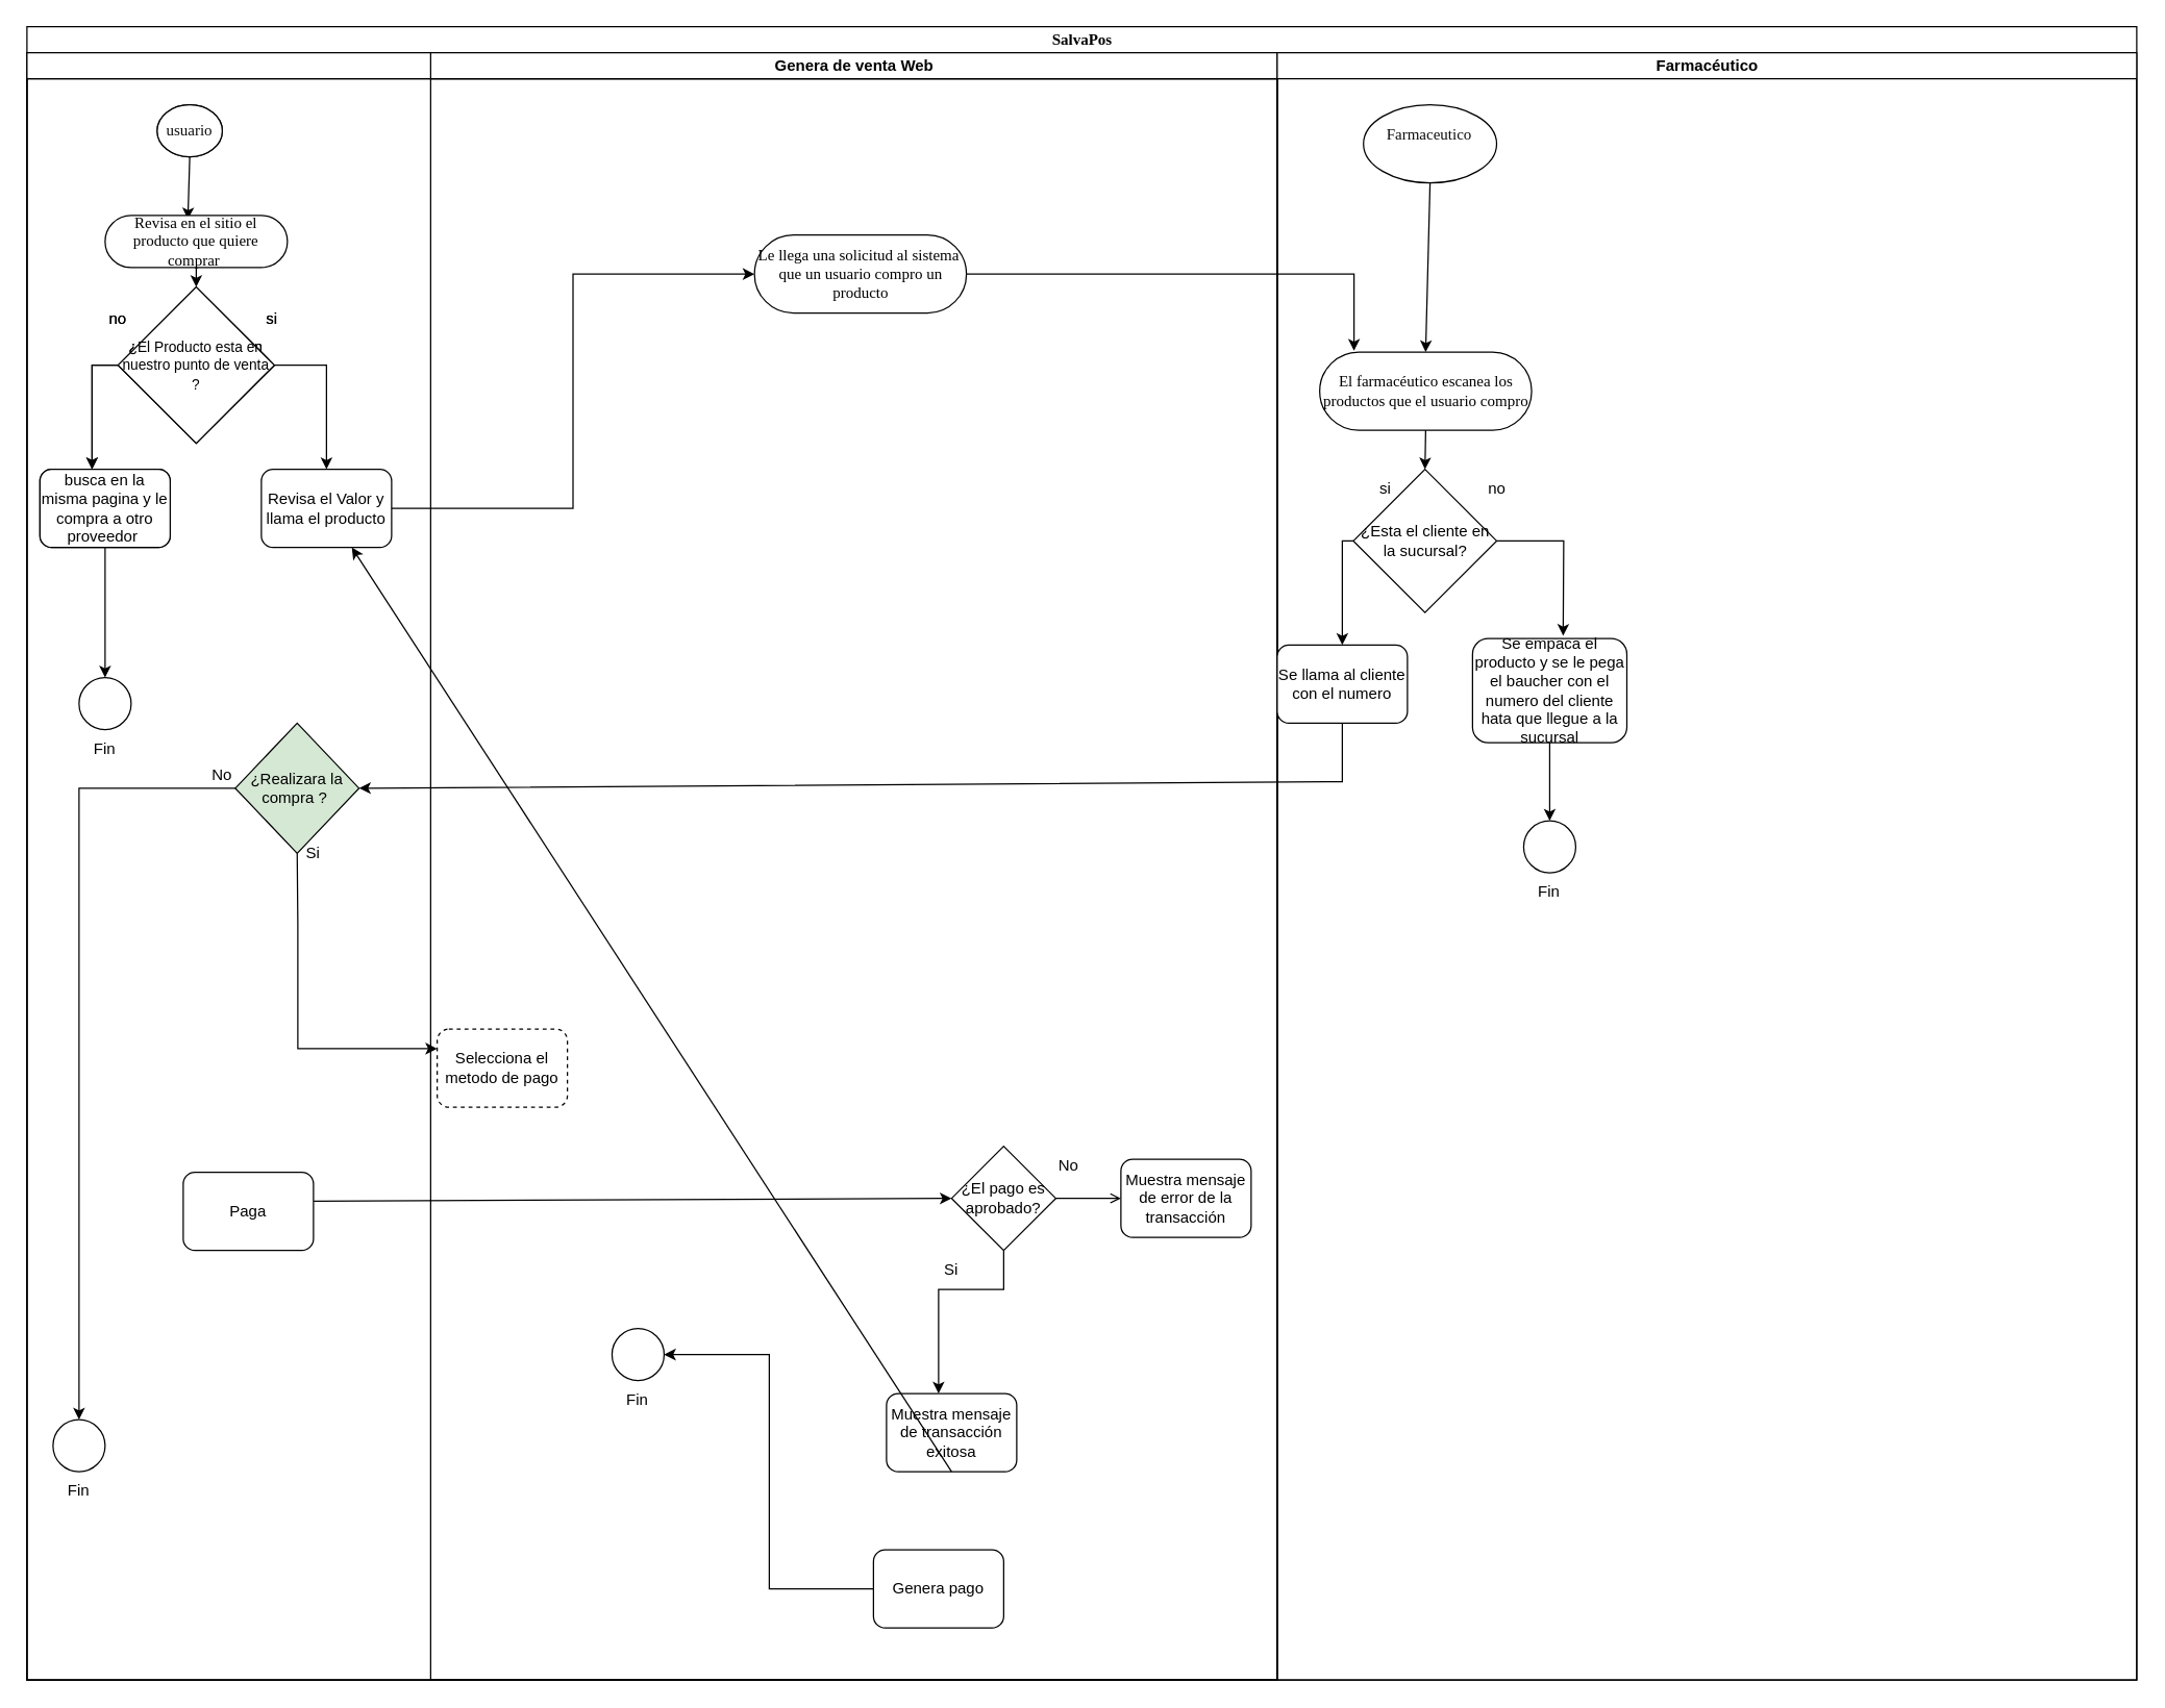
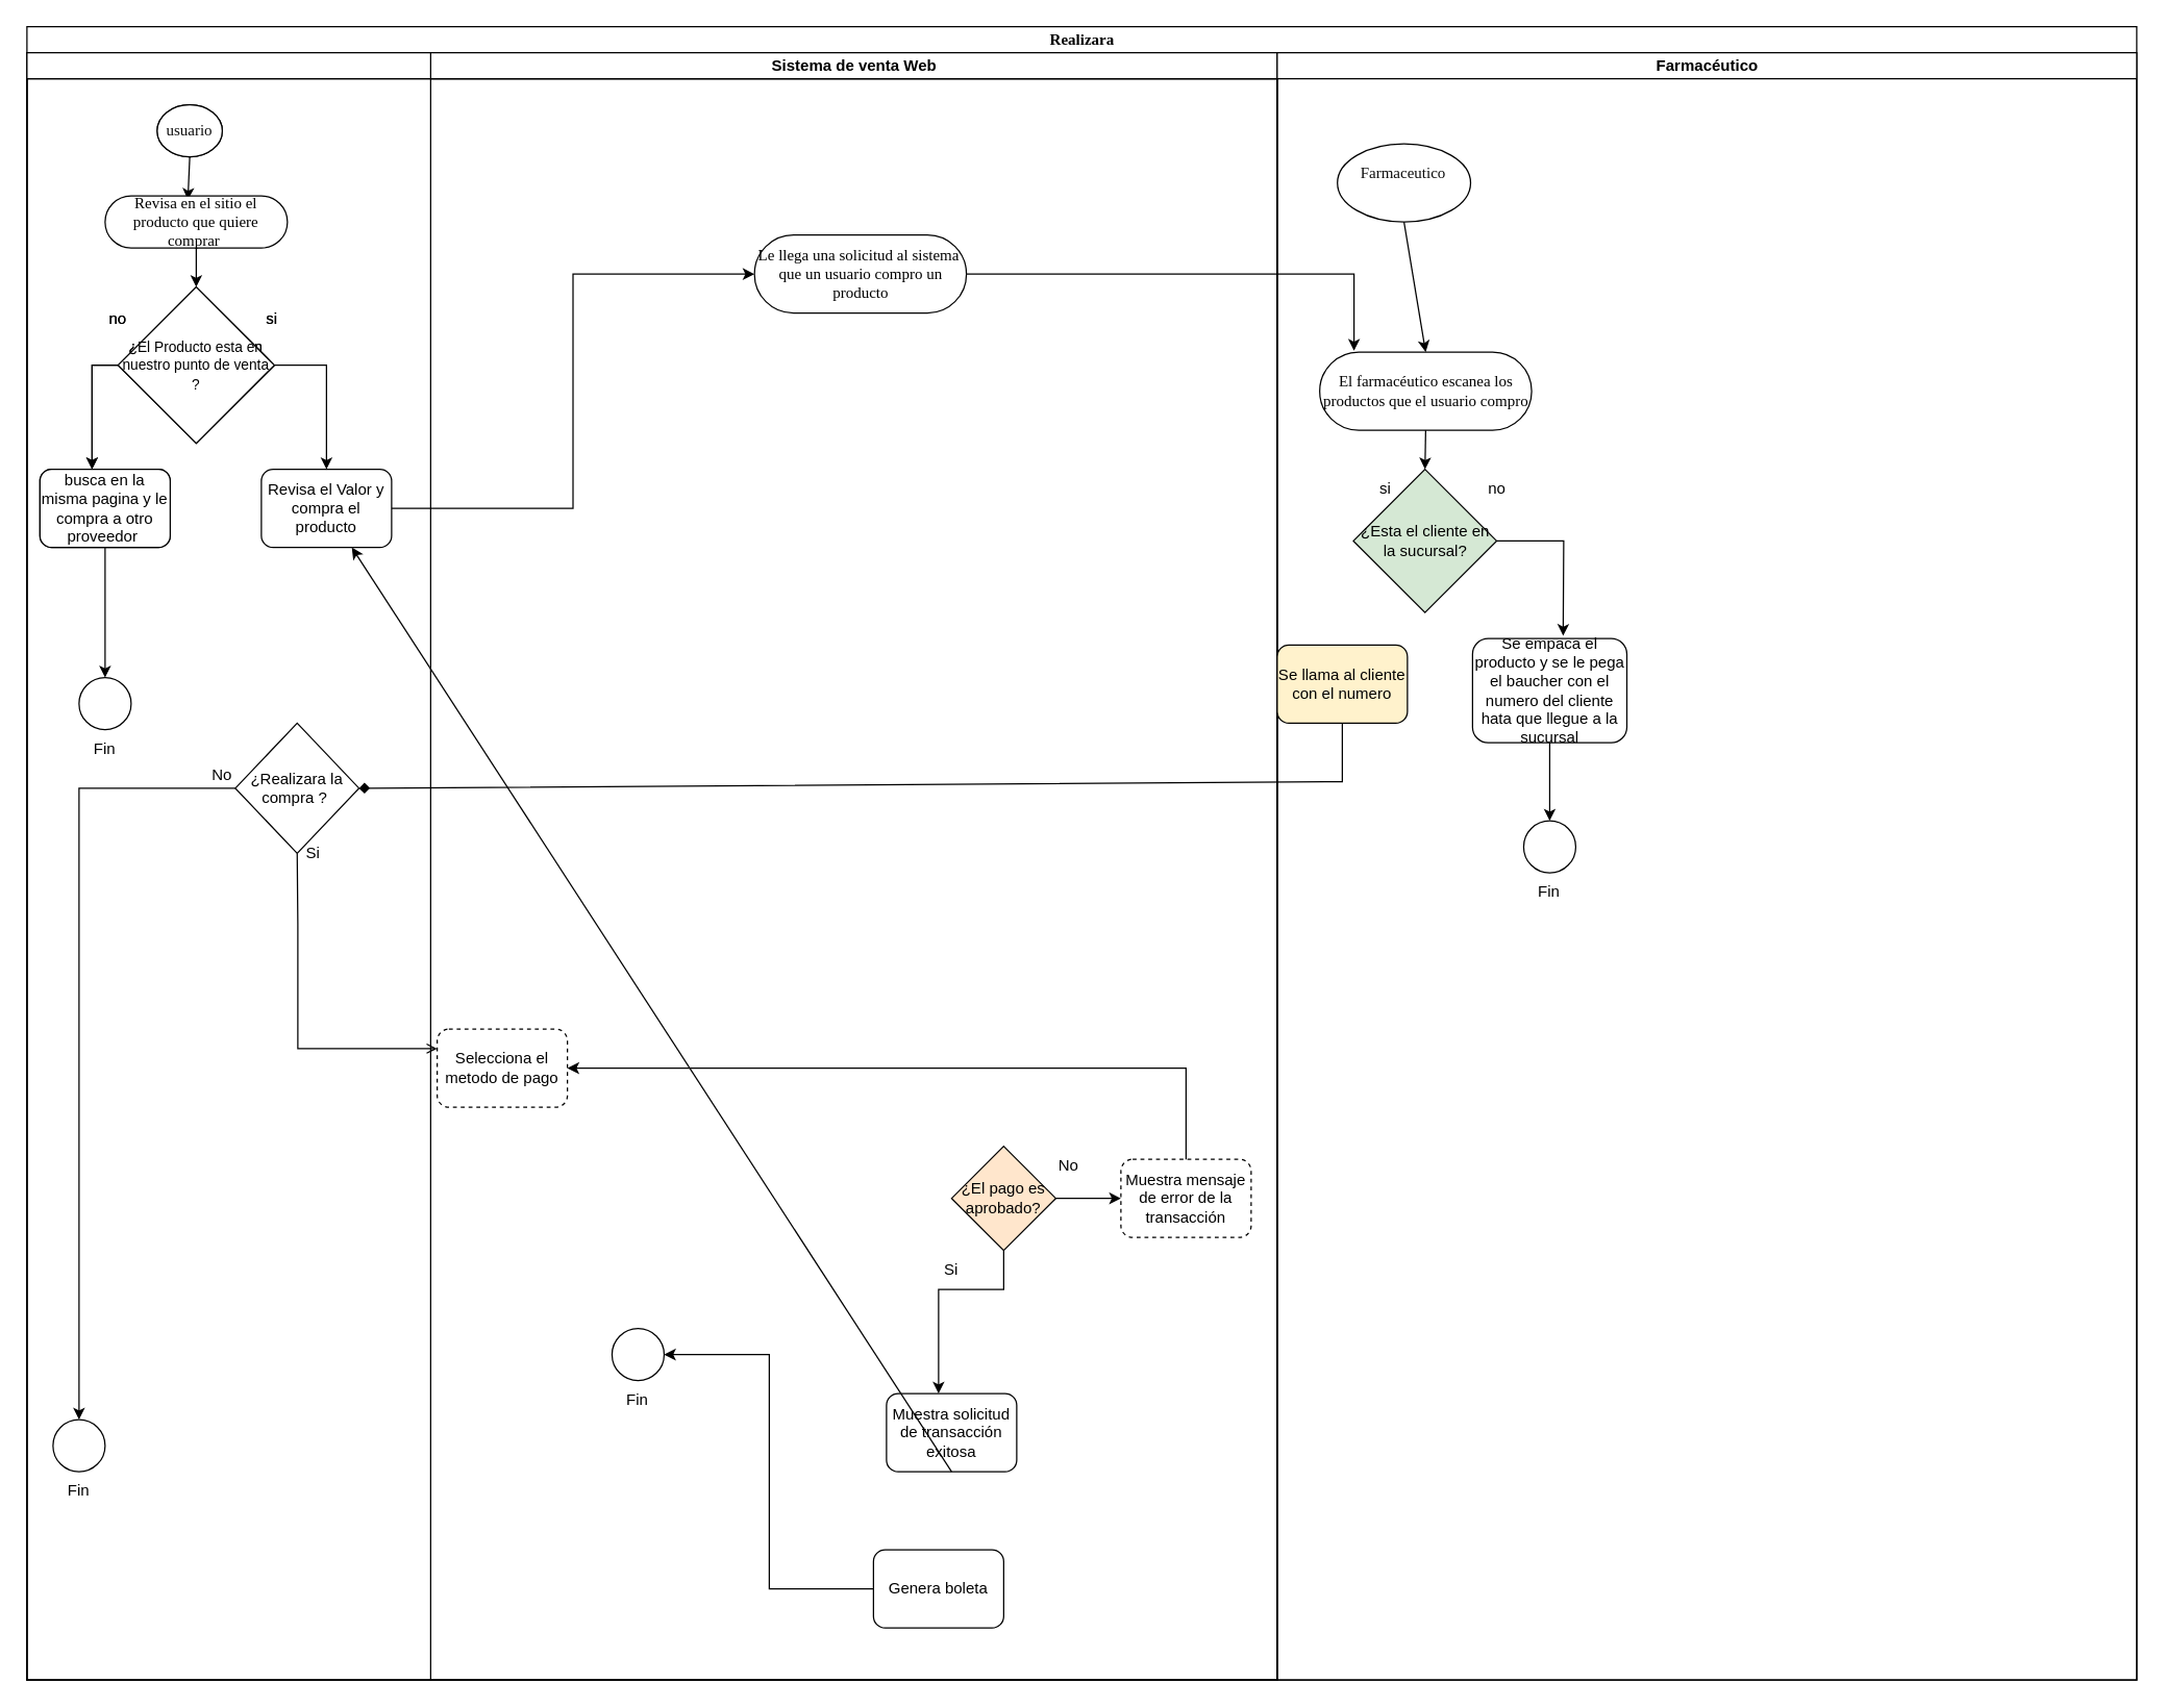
- <mxCell id="2" value="SalvaPos" style="swimlane;html=1;childLayout=stackLayout;startSize=20;rounded=0;shadow=0;comic=0;labelBackgroundColor=none;strokeWidth=1;fontFamily=Verdana;fontSize=12;align=center;" vertex="1" parent="1"><mxGeometry x="20" y="20" width="1620" height="1270" as="geometry" /></mxCell>
+ <mxCell id="2" value="Realizara" style="swimlane;html=1;childLayout=stackLayout;startSize=20;rounded=0;shadow=0;comic=0;labelBackgroundColor=none;strokeWidth=1;fontFamily=Verdana;fontSize=12;align=center;" vertex="1" parent="1"><mxGeometry x="20" y="20" width="1620" height="1270" as="geometry" /></mxCell>
- <mxCell id="25" value="Genera de venta Web" style="swimlane;html=1;startSize=20;" vertex="1" parent="15"><mxGeometry x="310" width="650" height="1250" as="geometry" /></mxCell>
+ <mxCell id="25" value="Sistema de venta Web" style="swimlane;html=1;startSize=20;" vertex="1" parent="15"><mxGeometry x="310" width="650" height="1250" as="geometry" /></mxCell>
- <mxCell id="49" value="&lt;font color=&quot;#0d0d0d&quot;&gt;Farmaceutico&lt;/font&gt;&lt;div&gt;&lt;font color=&quot;#0d0d0d&quot;&gt;&lt;br&gt;&lt;/font&gt;&lt;/div&gt;" style="ellipse;whiteSpace=wrap;html=1;rounded=0;shadow=0;comic=0;labelBackgroundColor=none;strokeWidth=1;fillColor=#FFFFFF;fontFamily=Verdana;fontSize=12;align=center;" vertex="1" parent="48"><mxGeometry x="66.25" y="40" width="102.25" height="60" as="geometry" /></mxCell>
+ <mxCell id="49" value="&lt;font color=&quot;#0d0d0d&quot;&gt;Farmaceutico&lt;/font&gt;&lt;div&gt;&lt;font color=&quot;#0d0d0d&quot;&gt;&lt;br&gt;&lt;/font&gt;&lt;/div&gt;" style="ellipse;whiteSpace=wrap;html=1;rounded=0;shadow=0;comic=0;labelBackgroundColor=none;strokeWidth=1;fillColor=#FFFFFF;fontFamily=Verdana;fontSize=12;align=center;" vertex="1" parent="48"><mxGeometry x="46.25" y="70" width="102.25" height="60" as="geometry" /></mxCell>
- <mxCell id="24" value="Revisa en el sitio el producto que quiere comprar&amp;nbsp;" style="rounded=1;whiteSpace=wrap;html=1;shadow=0;comic=0;labelBackgroundColor=none;strokeWidth=1;fontFamily=Verdana;fontSize=12;align=center;arcSize=50;" vertex="1" parent="15"><mxGeometry x="60" y="125" width="140" height="40" as="geometry" /></mxCell>
+ <mxCell id="24" value="Revisa en el sitio el producto que quiere comprar&amp;nbsp;" style="rounded=1;whiteSpace=wrap;html=1;shadow=0;comic=0;labelBackgroundColor=none;strokeWidth=1;fontFamily=Verdana;fontSize=12;align=center;arcSize=50;" vertex="1" parent="15"><mxGeometry x="60" y="110" width="140" height="40" as="geometry" /></mxCell>
- <mxCell id="13" value="Revisa el Valor y llama el producto" style="rounded=1;whiteSpace=wrap;html=1;" vertex="1" parent="3"><mxGeometry x="180" y="320" width="100" height="60" as="geometry" /></mxCell>
+ <mxCell id="13" value="Revisa el Valor y compra el producto" style="rounded=1;whiteSpace=wrap;html=1;" vertex="1" parent="3"><mxGeometry x="180" y="320" width="100" height="60" as="geometry" /></mxCell>
- <mxCell id="51" value="¿Esta el cliente en la sucursal?" style="rhombus;whiteSpace=wrap;html=1;" vertex="1" parent="48"><mxGeometry x="58.5" y="320" width="110" height="110" as="geometry" /></mxCell>
+ <mxCell id="51" value="¿Esta el cliente en la sucursal?" style="rhombus;whiteSpace=wrap;html=1;fillColor=#d5e8d4;" vertex="1" parent="48"><mxGeometry x="58.5" y="320" width="110" height="110" as="geometry" /></mxCell>
- <mxCell id="55" value="" style="endArrow=classic;html=1;rounded=0;entryX=0.5;entryY=0;entryDx=0;entryDy=0;exitX=0;exitY=0.5;exitDx=0;exitDy=0;" edge="1" parent="48" source="51" target="53"><mxGeometry width="50" height="50" relative="1" as="geometry"><mxPoint x="60" y="340" as="sourcePoint" /><mxPoint x="110" y="290" as="targetPoint" /><Array as="points"><mxPoint x="50" y="375" /></Array></mxGeometry></mxCell>
- <mxCell id="53" value="Se llama al cliente con el numero" style="rounded=1;whiteSpace=wrap;html=1;" vertex="1" parent="48"><mxGeometry y="455" width="100" height="60" as="geometry" /></mxCell>
+ <mxCell id="53" value="Se llama al cliente con el numero" style="rounded=1;whiteSpace=wrap;html=1;fillColor=#fff2cc;" vertex="1" parent="48"><mxGeometry y="455" width="100" height="60" as="geometry" /></mxCell>
- <mxCell id="66" value="¿Realizara la compra ?&amp;nbsp;" style="rhombus;whiteSpace=wrap;html=1;fillColor=#d5e8d4;" vertex="1" parent="1"><mxGeometry x="180" y="555" width="95" height="100" as="geometry" /></mxCell>
+ <mxCell id="66" value="¿Realizara la compra ?&amp;nbsp;" style="rhombus;whiteSpace=wrap;html=1;" vertex="1" parent="1"><mxGeometry x="180" y="555" width="95" height="100" as="geometry" /></mxCell>
- <mxCell id="67" value="" style="endArrow=classic;html=1;rounded=0;exitX=0.5;exitY=1;exitDx=0;exitDy=0;entryX=1;entryY=0.5;entryDx=0;entryDy=0;" edge="1" parent="1" source="53" target="66"><mxGeometry width="50" height="50" relative="1" as="geometry"><mxPoint x="1040" y="630" as="sourcePoint" /><mxPoint x="1090" y="580" as="targetPoint" /><Array as="points"><mxPoint x="1030" y="600" /></Array></mxGeometry></mxCell>
+ <mxCell id="67" value="" style="endArrow=diamond;html=1;rounded=0;exitX=0.5;exitY=1;exitDx=0;exitDy=0;entryX=1;entryY=0.5;entryDx=0;entryDy=0;" edge="1" parent="1" source="53" target="66"><mxGeometry width="50" height="50" relative="1" as="geometry"><mxPoint x="1040" y="630" as="sourcePoint" /><mxPoint x="1090" y="580" as="targetPoint" /><Array as="points"><mxPoint x="1030" y="600" /></Array></mxGeometry></mxCell>
- <mxCell id="65" value="" style="endArrow=classic;html=1;rounded=0;exitX=0.5;exitY=1;exitDx=0;exitDy=0;entryX=0;entryY=0.25;entryDx=0;entryDy=0;" edge="1" parent="1" source="66" target="27"><mxGeometry width="50" height="50" relative="1" as="geometry"><mxPoint x="1040" y="630" as="sourcePoint" /><mxPoint x="920" y="760" as="targetPoint" /><Array as="points"><mxPoint x="228" y="710" /><mxPoint x="228" y="805" /></Array></mxGeometry></mxCell>
+ <mxCell id="65" value="" style="endArrow=open;html=1;rounded=0;exitX=0.5;exitY=1;exitDx=0;exitDy=0;entryX=0;entryY=0.25;entryDx=0;entryDy=0;" edge="1" parent="1" source="66" target="27"><mxGeometry width="50" height="50" relative="1" as="geometry"><mxPoint x="1040" y="630" as="sourcePoint" /><mxPoint x="920" y="760" as="targetPoint" /><Array as="points"><mxPoint x="228" y="710" /><mxPoint x="228" y="805" /></Array></mxGeometry></mxCell>
+ <mxCell id="40" value="" style="endArrow=classic;html=1;rounded=0;exitX=0.5;exitY=0;exitDx=0;exitDy=0;entryX=1;entryY=0.5;entryDx=0;entryDy=0;" edge="1" parent="25" source="38" target="27"><mxGeometry width="50" height="50" relative="1" as="geometry"><mxPoint x="180" y="800" as="sourcePoint" /><mxPoint x="230" y="750" as="targetPoint" /><Array as="points"><mxPoint x="580" y="780" /></Array></mxGeometry></mxCell>
- <mxCell id="28" value="¿El pago es aprobado?" style="rhombus;whiteSpace=wrap;html=1;" vertex="1" parent="25"><mxGeometry x="400" y="840" width="80" height="80" as="geometry" /></mxCell>
+ <mxCell id="28" value="¿El pago es aprobado?" style="rhombus;whiteSpace=wrap;html=1;fillColor=#ffe6cc;" vertex="1" parent="25"><mxGeometry x="400" y="840" width="80" height="80" as="geometry" /></mxCell>
- <mxCell id="39" value="" style="endArrow=open;html=1;rounded=0;entryX=0;entryY=0.5;entryDx=0;entryDy=0;exitX=1;exitY=0.5;exitDx=0;exitDy=0;" edge="1" parent="25" source="28" target="38"><mxGeometry width="50" height="50" relative="1" as="geometry"><mxPoint x="180" y="1000" as="sourcePoint" /><mxPoint x="230" y="950" as="targetPoint" /></mxGeometry></mxCell>
+ <mxCell id="39" value="" style="endArrow=classic;html=1;rounded=0;entryX=0;entryY=0.5;entryDx=0;entryDy=0;exitX=1;exitY=0.5;exitDx=0;exitDy=0;" edge="1" parent="25" source="28" target="38"><mxGeometry width="50" height="50" relative="1" as="geometry"><mxPoint x="180" y="1000" as="sourcePoint" /><mxPoint x="230" y="950" as="targetPoint" /></mxGeometry></mxCell>
- <mxCell id="38" value="Muestra mensaje de error de la transacción" style="rounded=1;whiteSpace=wrap;html=1;" vertex="1" parent="25"><mxGeometry x="530" y="850" width="100" height="60" as="geometry" /></mxCell>
+ <mxCell id="38" value="Muestra mensaje de error de la transacción" style="rounded=1;whiteSpace=wrap;html=1;dashed=1;" vertex="1" parent="25"><mxGeometry x="530" y="850" width="100" height="60" as="geometry" /></mxCell>
- <mxCell id="42" value="" style="endArrow=classic;html=1;rounded=0;entryX=0;entryY=0.5;entryDx=0;entryDy=0;exitX=1.002;exitY=0.37;exitDx=0;exitDy=0;exitPerimeter=0;" edge="1" parent="15" source="41" target="28"><mxGeometry width="50" height="50" relative="1" as="geometry"><mxPoint x="360" y="870" as="sourcePoint" /><mxPoint x="410" y="820" as="targetPoint" /></mxGeometry></mxCell>
- <mxCell id="41" value="Paga" style="rounded=1;whiteSpace=wrap;html=1;" vertex="1" parent="15"><mxGeometry x="120" y="860" width="100" height="60" as="geometry" /></mxCell>
- <mxCell id="32" value="Muestra mensaje de transacción exitosa" style="rounded=1;whiteSpace=wrap;html=1;" vertex="1" parent="25"><mxGeometry x="350" y="1030" width="100" height="60" as="geometry" /></mxCell>
+ <mxCell id="32" value="Muestra solicitud de transacción exitosa" style="rounded=1;whiteSpace=wrap;html=1;" vertex="1" parent="25"><mxGeometry x="350" y="1030" width="100" height="60" as="geometry" /></mxCell>
- <mxCell id="33" value="Genera pago" style="rounded=1;whiteSpace=wrap;html=1;" vertex="1" parent="25"><mxGeometry x="340" y="1150" width="100" height="60" as="geometry" /></mxCell>
+ <mxCell id="33" value="Genera boleta" style="rounded=1;whiteSpace=wrap;html=1;" vertex="1" parent="25"><mxGeometry x="340" y="1150" width="100" height="60" as="geometry" /></mxCell>
